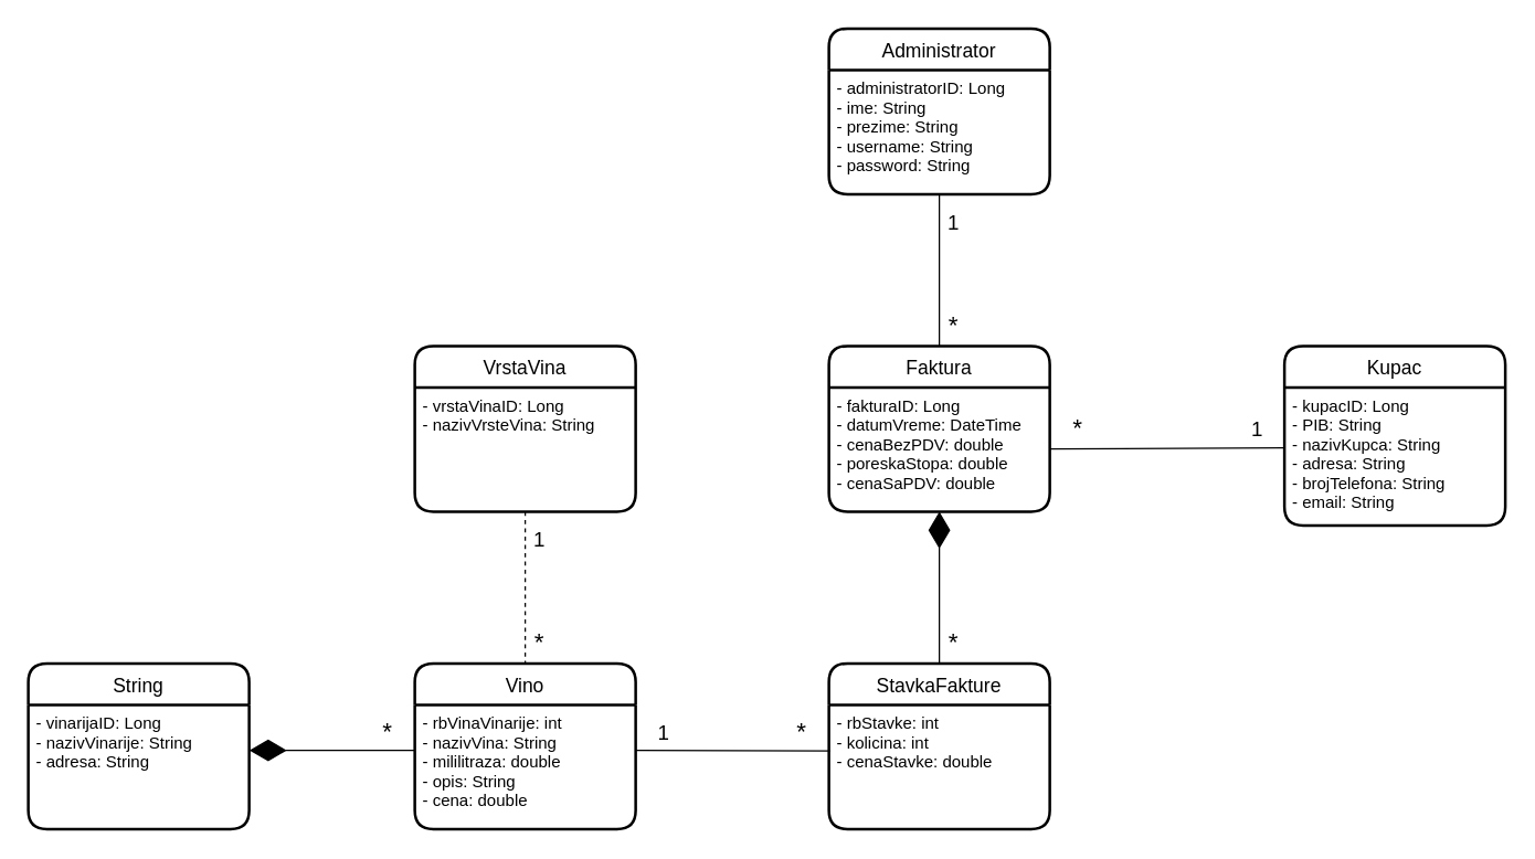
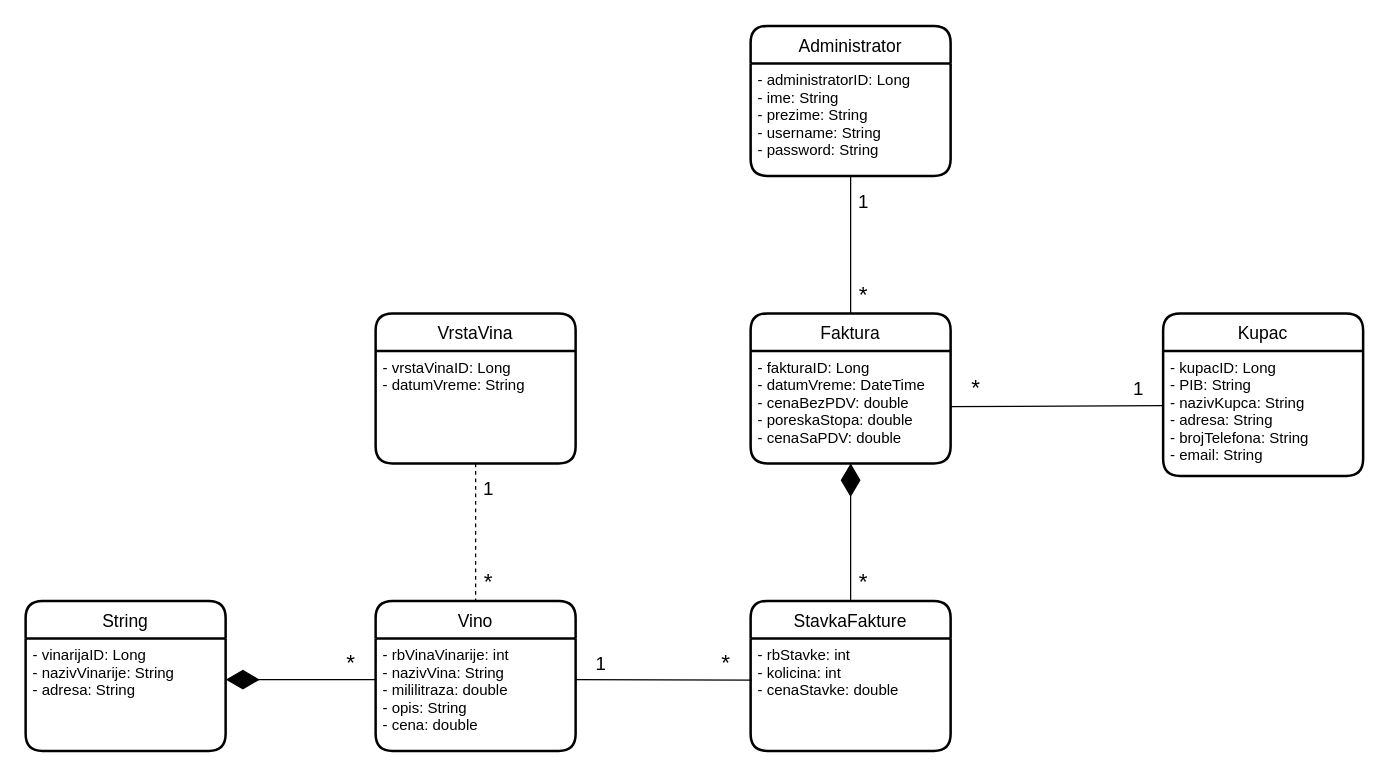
- <mxCell id="13" value="- vrstaVinaID: Long&#10;- nazivVrsteVina: String" style="align=left;strokeColor=none;fillColor=none;spacingLeft=4;fontSize=12;verticalAlign=top;resizable=0;rotatable=0;part=1;" parent="12" vertex="1"><mxGeometry y="30" width="160" height="90" as="geometry" /></mxCell>
+ <mxCell id="13" value="- vrstaVinaID: Long&#10;- datumVreme: String" style="align=left;strokeColor=none;fillColor=none;spacingLeft=4;fontSize=12;verticalAlign=top;resizable=0;rotatable=0;part=1;" parent="12" vertex="1"><mxGeometry y="30" width="160" height="90" as="geometry" /></mxCell>
